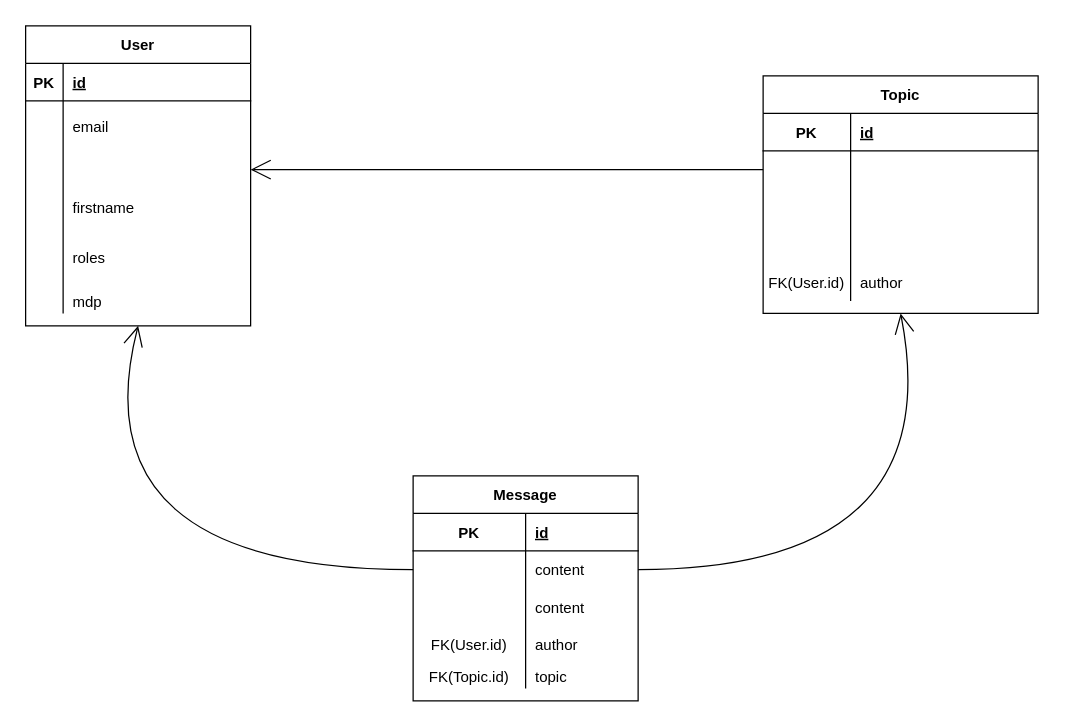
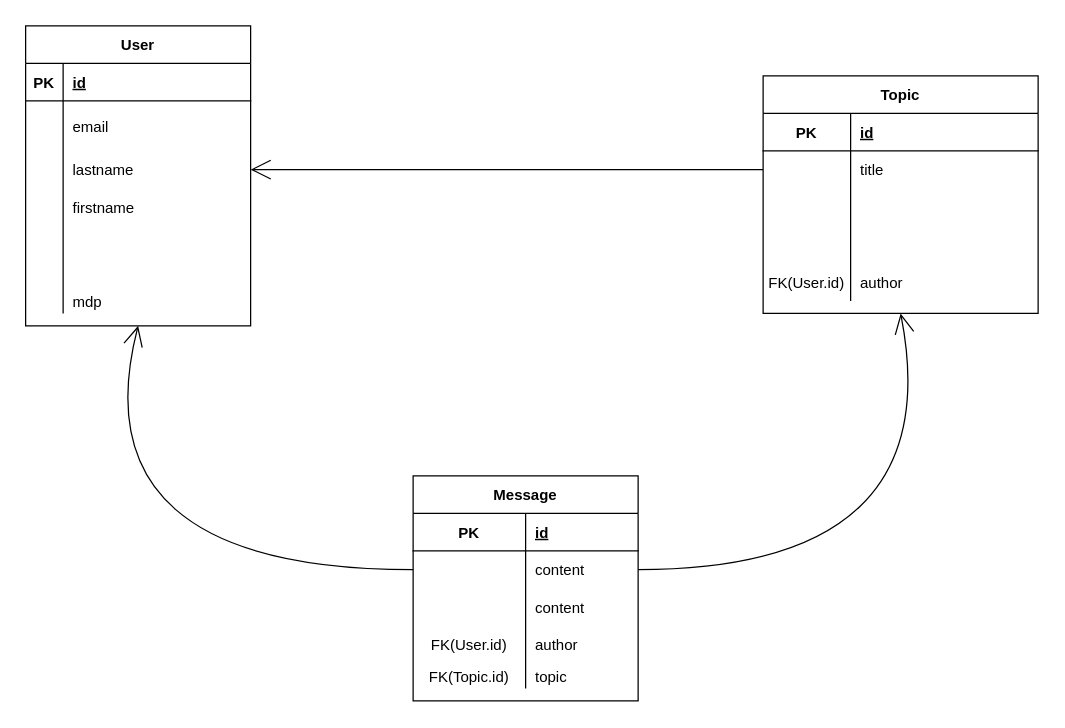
+ <mxCell id="11" value="lastname" style="shape=partialRectangle;connectable=0;fillColor=none;top=0;left=0;bottom=0;right=0;align=left;spacingLeft=6;overflow=hidden;" vertex="1" parent="9"><mxGeometry x="30" width="150" height="30" as="geometry"><mxRectangle width="150" height="30" as="alternateBounds" /></mxGeometry></mxCell>
+ <mxCell id="27" value="title" style="shape=partialRectangle;connectable=0;fillColor=none;top=0;left=0;bottom=0;right=0;align=left;spacingLeft=6;overflow=hidden;" vertex="1" parent="25"><mxGeometry x="70" width="150" height="30" as="geometry"><mxRectangle width="150" height="30" as="alternateBounds" /></mxGeometry></mxCell>
- <mxCell id="17" value="roles" style="shape=partialRectangle;connectable=0;fillColor=none;top=0;left=0;bottom=0;right=0;align=left;spacingLeft=6;overflow=hidden;" vertex="1" parent="15"><mxGeometry x="30" width="150" height="50" as="geometry"><mxRectangle width="150" height="50" as="alternateBounds" /></mxGeometry></mxCell>
